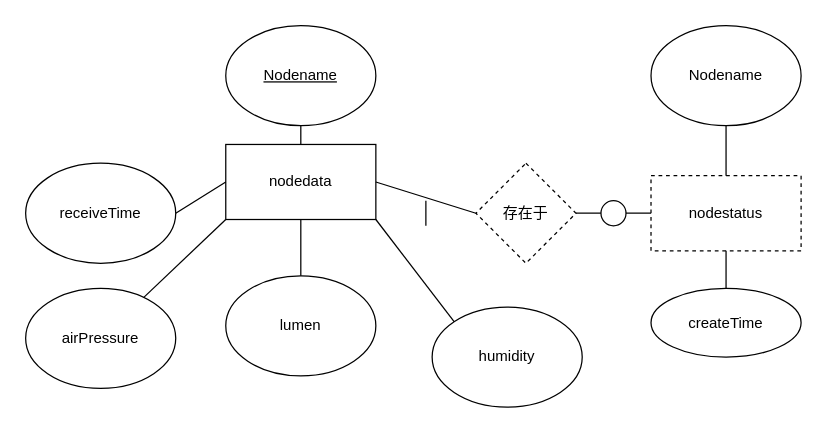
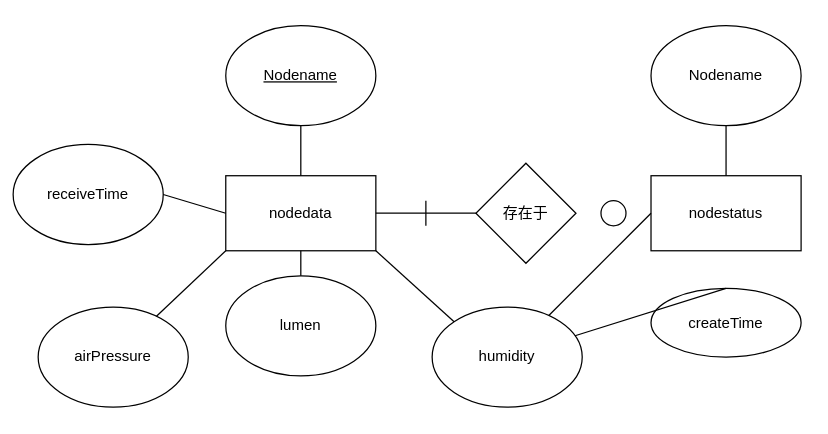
- <mxCell id="7" value="nodedata" style="rounded=0;whiteSpace=wrap;html=1;" vertex="1" parent="1"><mxGeometry x="180" y="115" width="120" height="60" as="geometry" /></mxCell>
+ <mxCell id="7" value="nodedata" style="rounded=0;whiteSpace=wrap;html=1;" vertex="1" parent="1"><mxGeometry x="180" y="140" width="120" height="60" as="geometry" /></mxCell>
- <mxCell id="2" value="receiveTime" style="ellipse;whiteSpace=wrap;html=1;" vertex="1" parent="1"><mxGeometry x="20" y="130" width="120" height="80" as="geometry" /></mxCell>
+ <mxCell id="2" value="receiveTime" style="ellipse;whiteSpace=wrap;html=1;" vertex="1" parent="1"><mxGeometry x="10" y="115" width="120" height="80" as="geometry" /></mxCell>
- <mxCell id="18" value="存在于" style="rhombus;whiteSpace=wrap;html=1;dashed=1;" vertex="1" parent="1"><mxGeometry x="380" y="130" width="80" height="80" as="geometry" /></mxCell>
+ <mxCell id="18" value="存在于" style="rhombus;whiteSpace=wrap;html=1;" vertex="1" parent="1"><mxGeometry x="380" y="130" width="80" height="80" as="geometry" /></mxCell>
- <mxCell id="20" value="" style="endArrow=none;html=1;rounded=0;exitX=0;exitY=0.5;exitDx=0;exitDy=0;entryX=1;entryY=0.5;entryDx=0;entryDy=0;" edge="1" parent="1" source="8" target="18"><mxGeometry width="50" height="50" relative="1" as="geometry"><mxPoint x="340" y="230" as="sourcePoint" /><mxPoint x="390" y="180" as="targetPoint" /></mxGeometry></mxCell>
+ <mxCell id="20" value="" style="endArrow=none;html=1;rounded=0;exitX=0;exitY=0.5;exitDx=0;exitDy=0;" edge="1" parent="1" source="8" target="5"><mxGeometry width="50" height="50" relative="1" as="geometry"><mxPoint x="340" y="230" as="sourcePoint" /><mxPoint x="390" y="180" as="targetPoint" /></mxGeometry></mxCell>
- <mxCell id="8" value="nodestatus" style="rounded=0;whiteSpace=wrap;html=1;dashed=1;" vertex="1" parent="1"><mxGeometry x="520" y="140" width="120" height="60" as="geometry" /></mxCell>
+ <mxCell id="8" value="nodestatus" style="rounded=0;whiteSpace=wrap;html=1;" vertex="1" parent="1"><mxGeometry x="520" y="140" width="120" height="60" as="geometry" /></mxCell>
- <mxCell id="17" value="" style="endArrow=none;html=1;rounded=0;entryX=0.5;entryY=1;entryDx=0;entryDy=0;exitX=0.5;exitY=0;exitDx=0;exitDy=0;" edge="1" parent="1" source="10" target="8"><mxGeometry width="50" height="50" relative="1" as="geometry"><mxPoint x="340" y="230" as="sourcePoint" /><mxPoint x="390" y="180" as="targetPoint" /></mxGeometry></mxCell>
+ <mxCell id="17" value="" style="endArrow=none;html=1;rounded=0;exitX=0.5;exitY=0;exitDx=0;exitDy=0;" edge="1" parent="1" source="10" target="5"><mxGeometry width="50" height="50" relative="1" as="geometry"><mxPoint x="340" y="230" as="sourcePoint" /><mxPoint x="390" y="180" as="targetPoint" /></mxGeometry></mxCell>
- <mxCell id="3" value="airPressure" style="ellipse;whiteSpace=wrap;html=1;" vertex="1" parent="1"><mxGeometry x="20" y="230" width="120" height="80" as="geometry" /></mxCell>
+ <mxCell id="3" value="airPressure" style="ellipse;whiteSpace=wrap;html=1;" vertex="1" parent="1"><mxGeometry x="30" y="245" width="120" height="80" as="geometry" /></mxCell>
